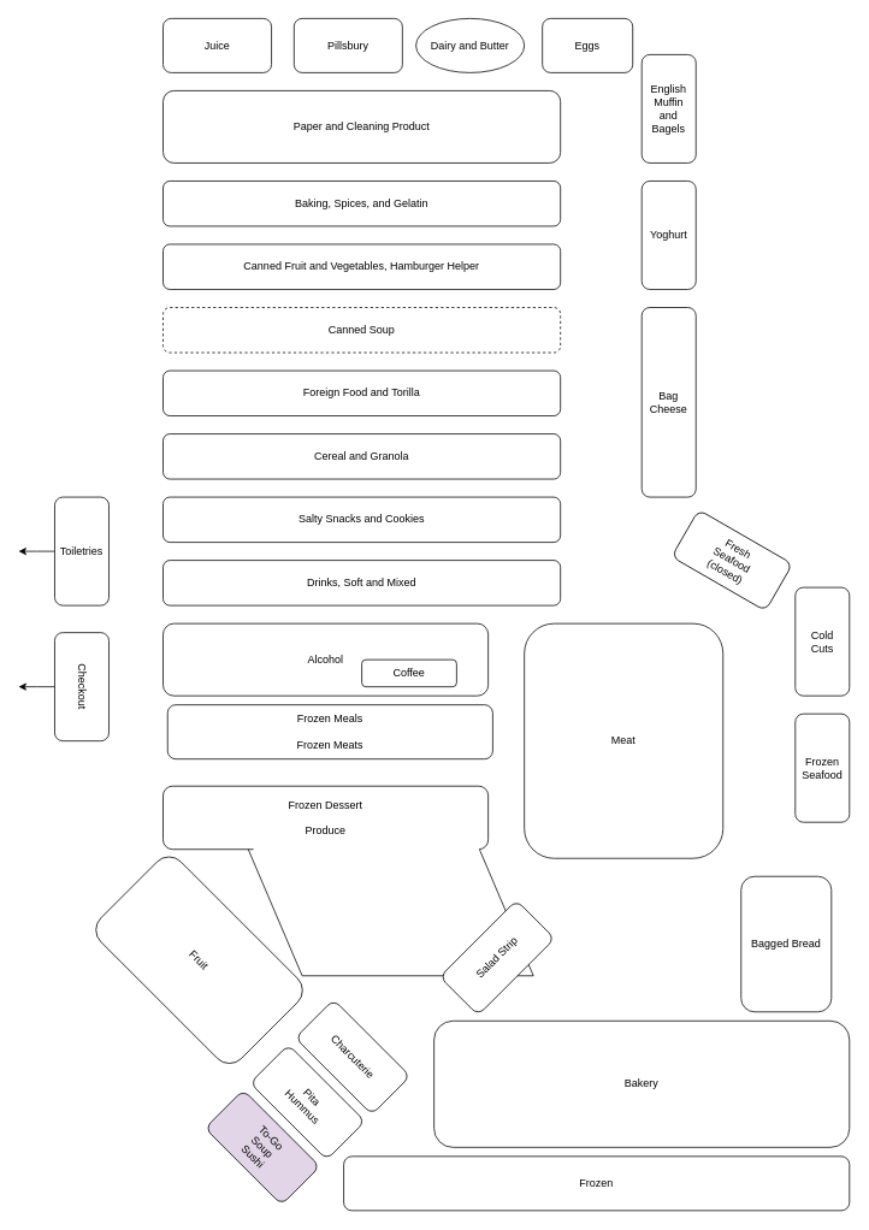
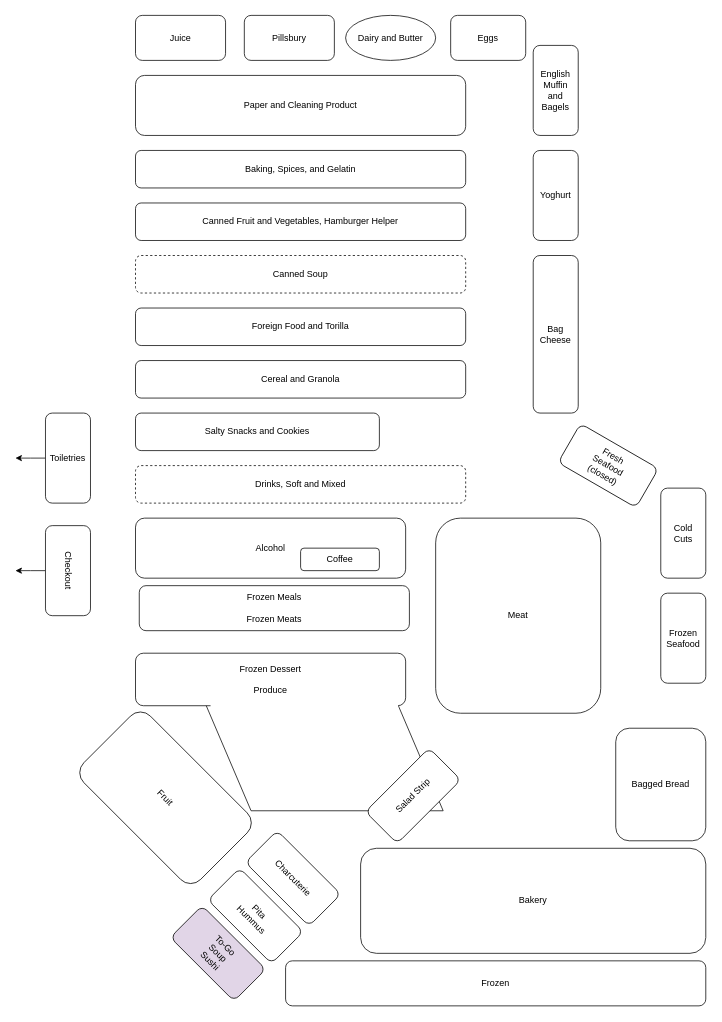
- <mxCell id="32" value="Salty Snacks and Cookies" style="rounded=1;whiteSpace=wrap;html=1;fillColor=#ffffff;gradientColor=none;" vertex="1" parent="1"><mxGeometry x="180" y="550" width="440" height="50" as="geometry" /></mxCell>
+ <mxCell id="32" value="Salty Snacks and Cookies" style="rounded=1;whiteSpace=wrap;html=1;fillColor=#ffffff;gradientColor=none;" vertex="1" parent="1"><mxGeometry x="180" y="550" width="325" height="50" as="geometry" /></mxCell>
- <mxCell id="33" value="Drinks, Soft and Mixed" style="rounded=1;whiteSpace=wrap;html=1;fillColor=#ffffff;gradientColor=none;" vertex="1" parent="1"><mxGeometry x="180" y="620" width="440" height="50" as="geometry" /></mxCell>
+ <mxCell id="33" value="Drinks, Soft and Mixed" style="rounded=1;whiteSpace=wrap;html=1;fillColor=#ffffff;gradientColor=none;dashed=1;" vertex="1" parent="1"><mxGeometry x="180" y="620" width="440" height="50" as="geometry" /></mxCell>
- <mxCell id="13" value="Bagged Bread" style="rounded=1;whiteSpace=wrap;html=1;" vertex="1" parent="1"><mxGeometry x="820" y="970" width="100" height="150" as="geometry" /></mxCell>
+ <mxCell id="13" value="Bagged Bread" style="rounded=1;whiteSpace=wrap;html=1;" vertex="1" parent="1"><mxGeometry x="820" y="970" width="120" height="150" as="geometry" /></mxCell>
